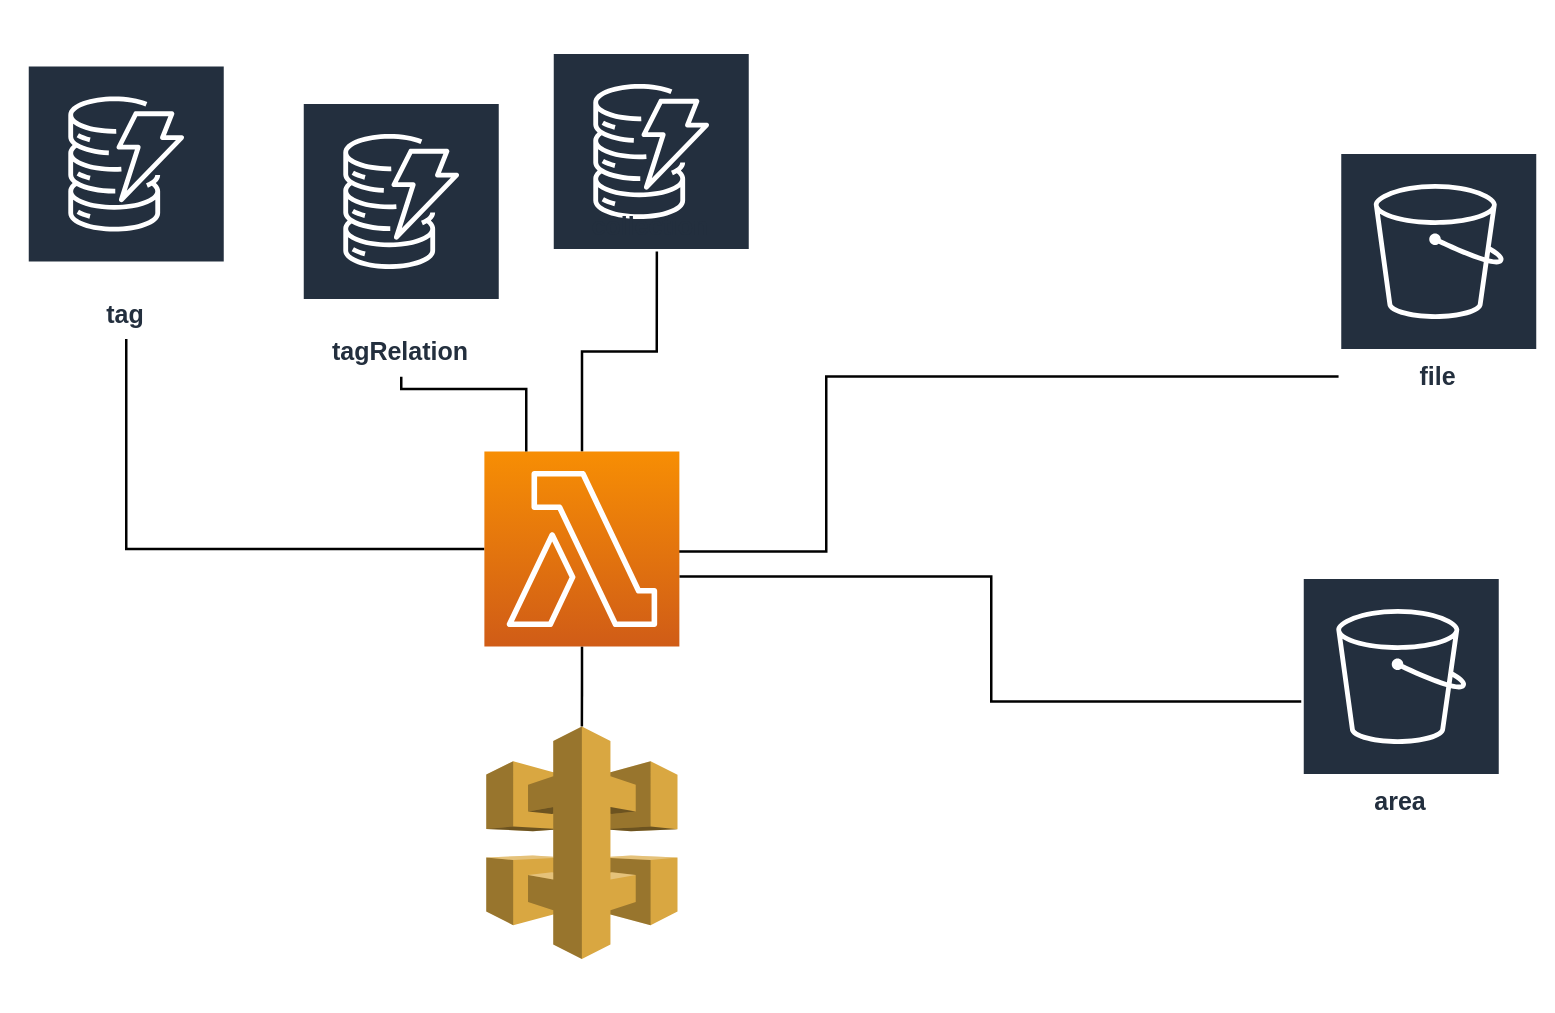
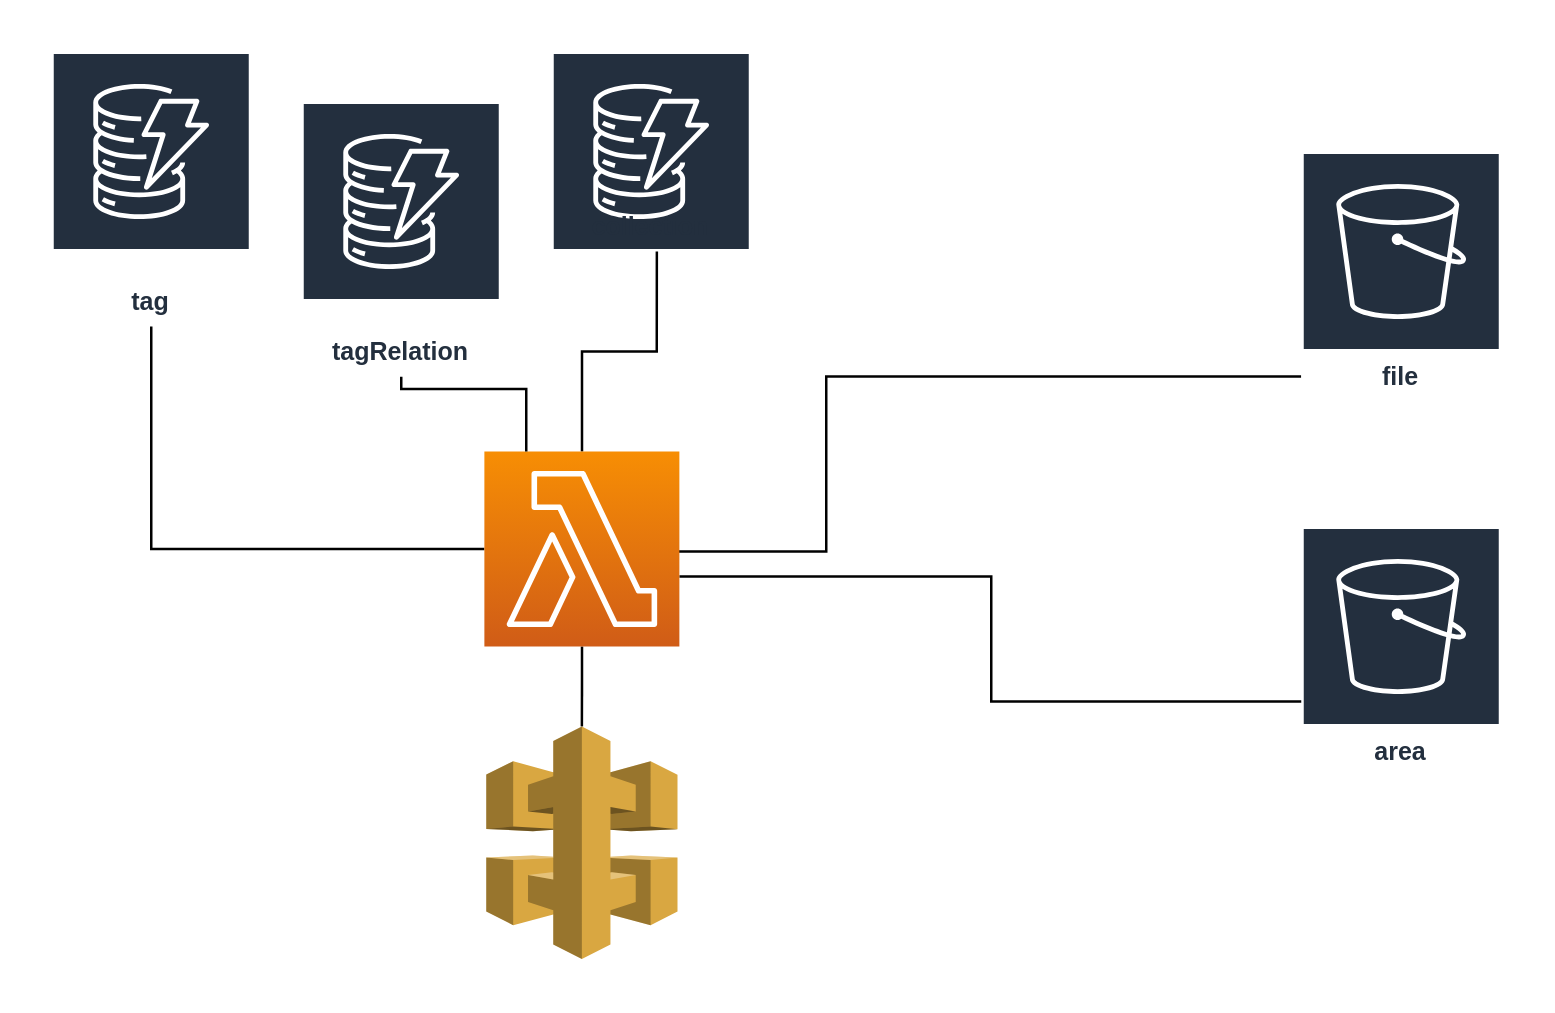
- <mxCell id="5" value="tag" style="outlineConnect=0;fontColor=#232F3E;gradientColor=none;strokeColor=#ffffff;fillColor=#232F3E;dashed=0;verticalLabelPosition=middle;verticalAlign=bottom;align=center;html=1;whiteSpace=wrap;fontSize=10;fontStyle=1;spacing=3;shape=mxgraph.aws4.productIcon;prIcon=mxgraph.aws4.dynamodb;" vertex="1" parent="1"><mxGeometry x="10" y="25" width="80" height="110" as="geometry" /></mxCell>
+ <mxCell id="5" value="tag" style="outlineConnect=0;fontColor=#232F3E;gradientColor=none;strokeColor=#ffffff;fillColor=#232F3E;dashed=0;verticalLabelPosition=middle;verticalAlign=bottom;align=center;html=1;whiteSpace=wrap;fontSize=10;fontStyle=1;spacing=3;shape=mxgraph.aws4.productIcon;prIcon=mxgraph.aws4.dynamodb;" vertex="1" parent="1"><mxGeometry x="20" y="20" width="80" height="110" as="geometry" /></mxCell>
- <mxCell id="3" value="file" style="outlineConnect=0;fontColor=#232F3E;gradientColor=none;strokeColor=#ffffff;fillColor=#232F3E;dashed=0;verticalLabelPosition=middle;verticalAlign=bottom;align=center;html=1;whiteSpace=wrap;fontSize=10;fontStyle=1;spacing=3;shape=mxgraph.aws4.productIcon;prIcon=mxgraph.aws4.s3;" vertex="1" parent="1"><mxGeometry x="535" y="60" width="80" height="100" as="geometry" /></mxCell>
+ <mxCell id="3" value="file" style="outlineConnect=0;fontColor=#232F3E;gradientColor=none;strokeColor=#ffffff;fillColor=#232F3E;dashed=0;verticalLabelPosition=middle;verticalAlign=bottom;align=center;html=1;whiteSpace=wrap;fontSize=10;fontStyle=1;spacing=3;shape=mxgraph.aws4.productIcon;prIcon=mxgraph.aws4.s3;" vertex="1" parent="1"><mxGeometry x="520" y="60" width="80" height="100" as="geometry" /></mxCell>
- <mxCell id="4" value="area" style="outlineConnect=0;fontColor=#232F3E;gradientColor=none;strokeColor=#ffffff;fillColor=#232F3E;dashed=0;verticalLabelPosition=middle;verticalAlign=bottom;align=center;html=1;whiteSpace=wrap;fontSize=10;fontStyle=1;spacing=3;shape=mxgraph.aws4.productIcon;prIcon=mxgraph.aws4.s3;" vertex="1" parent="1"><mxGeometry x="520" y="230" width="80" height="100" as="geometry" /></mxCell>
+ <mxCell id="4" value="area" style="outlineConnect=0;fontColor=#232F3E;gradientColor=none;strokeColor=#ffffff;fillColor=#232F3E;dashed=0;verticalLabelPosition=middle;verticalAlign=bottom;align=center;html=1;whiteSpace=wrap;fontSize=10;fontStyle=1;spacing=3;shape=mxgraph.aws4.productIcon;prIcon=mxgraph.aws4.s3;" vertex="1" parent="1"><mxGeometry x="520" y="210" width="80" height="100" as="geometry" /></mxCell>
